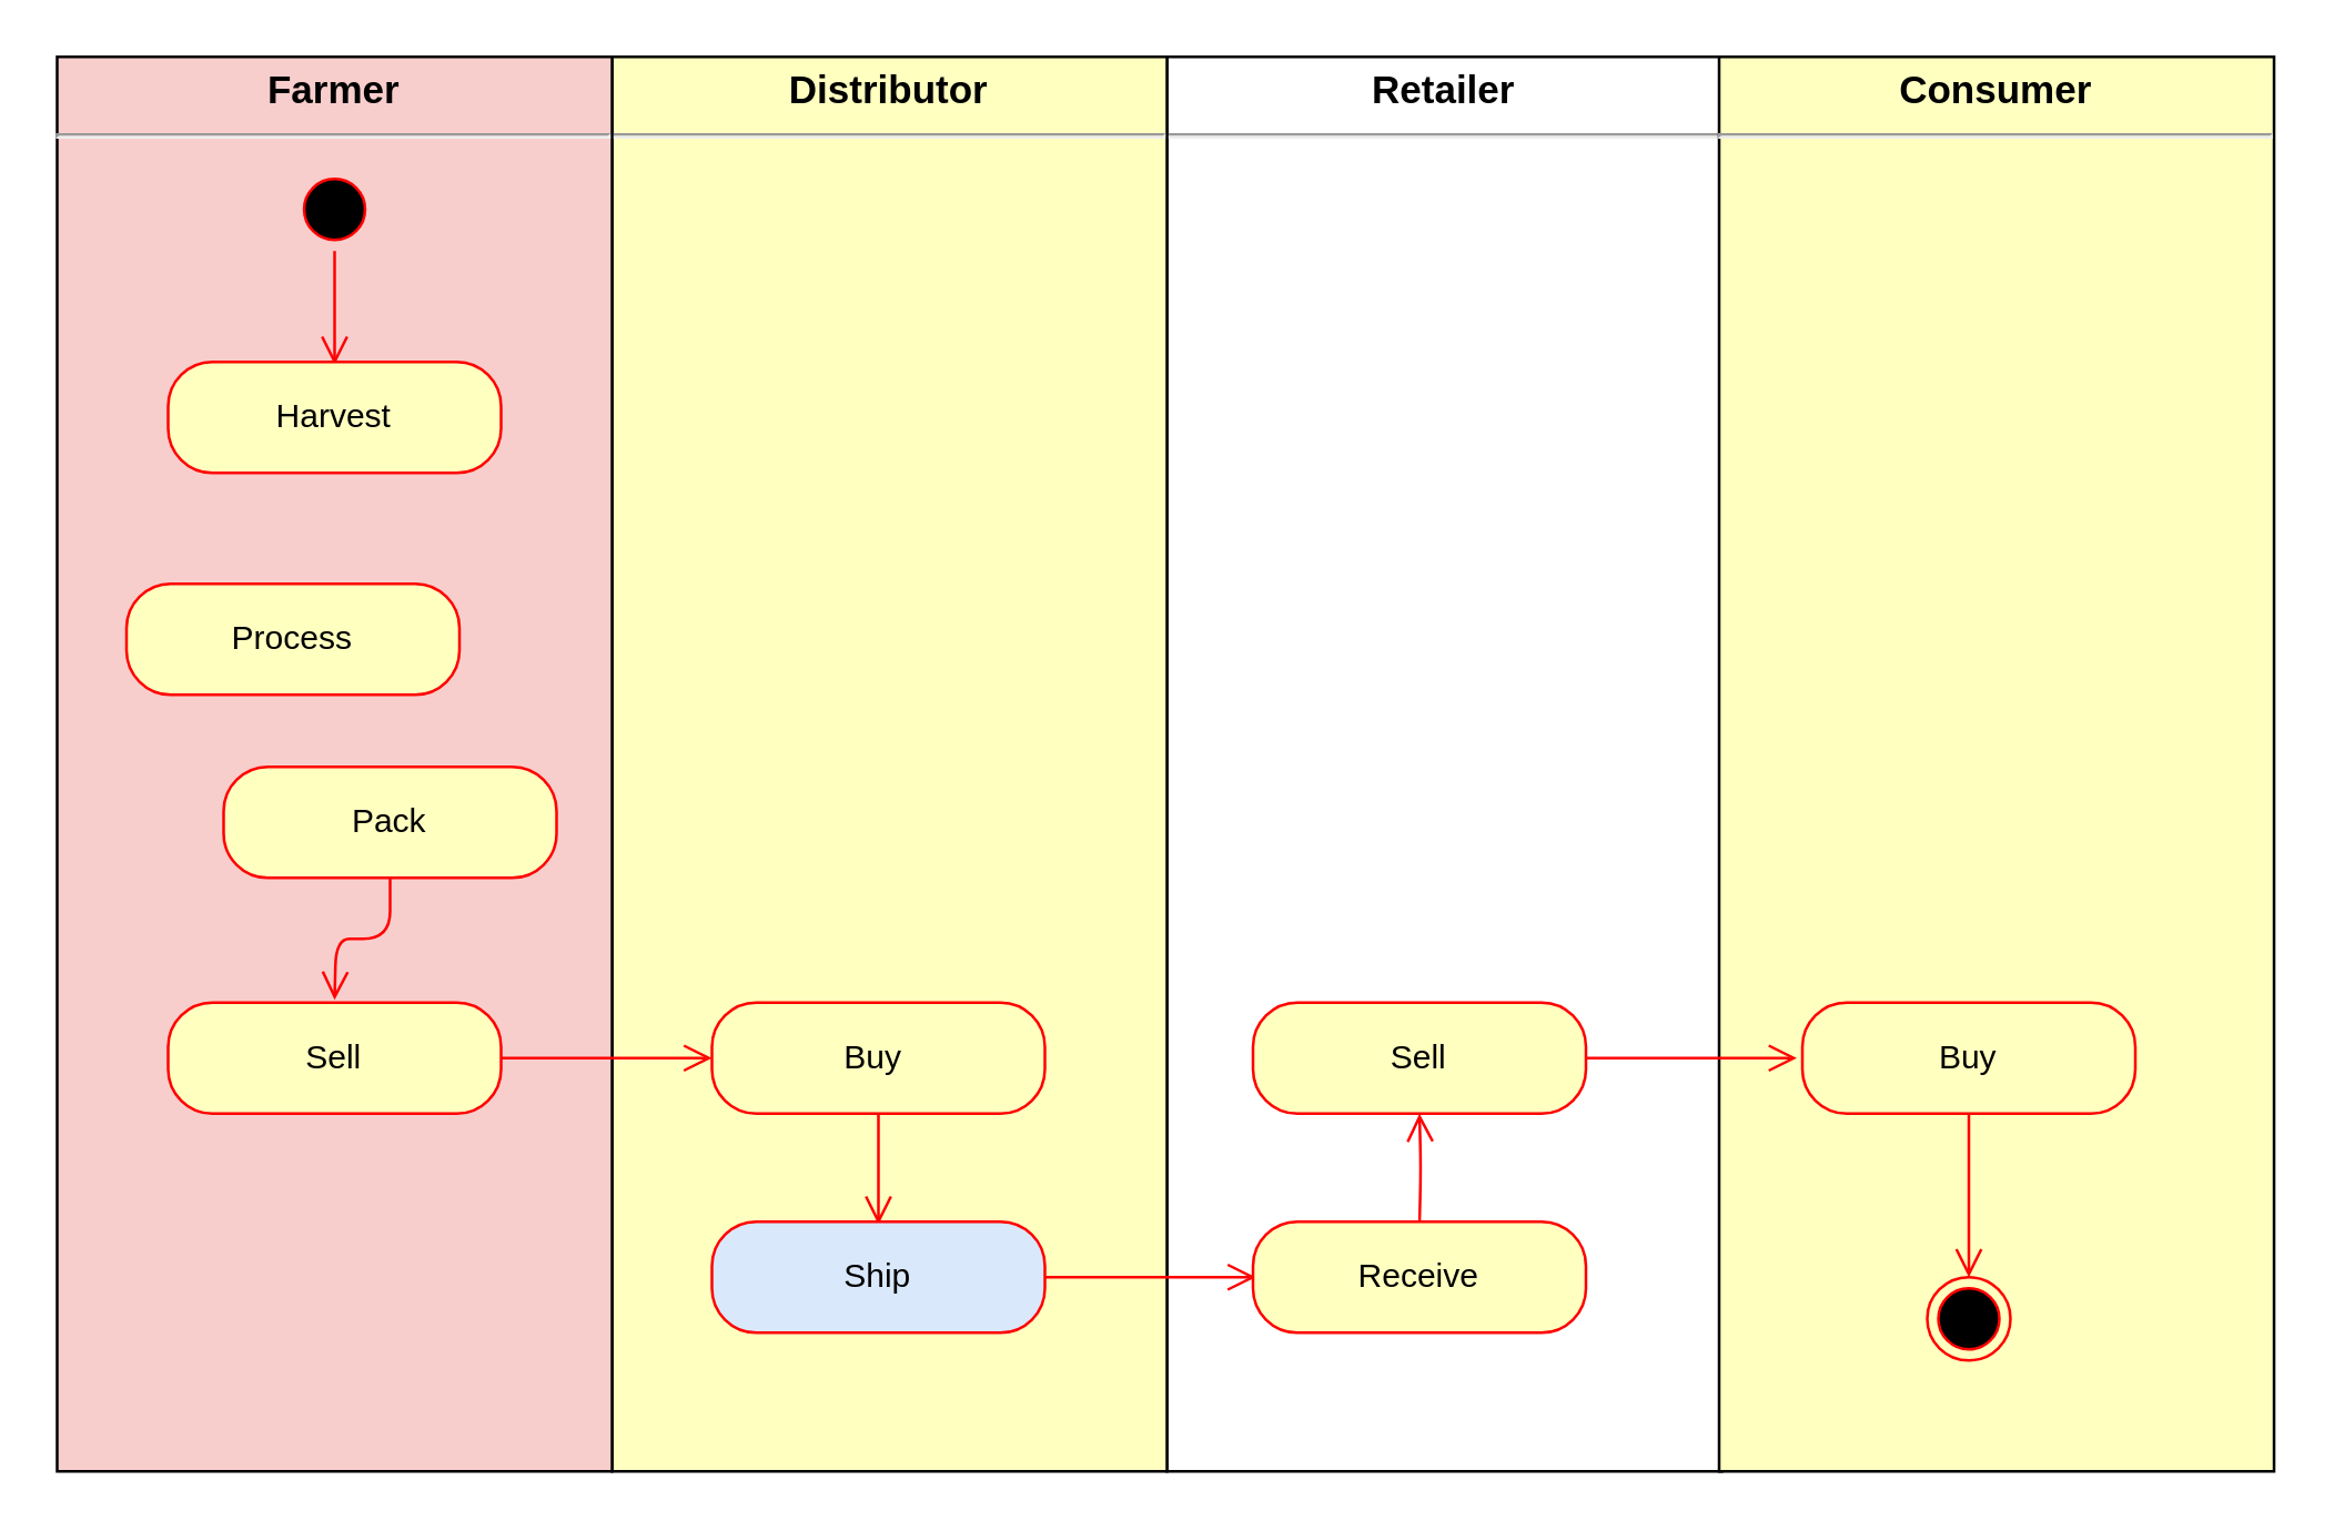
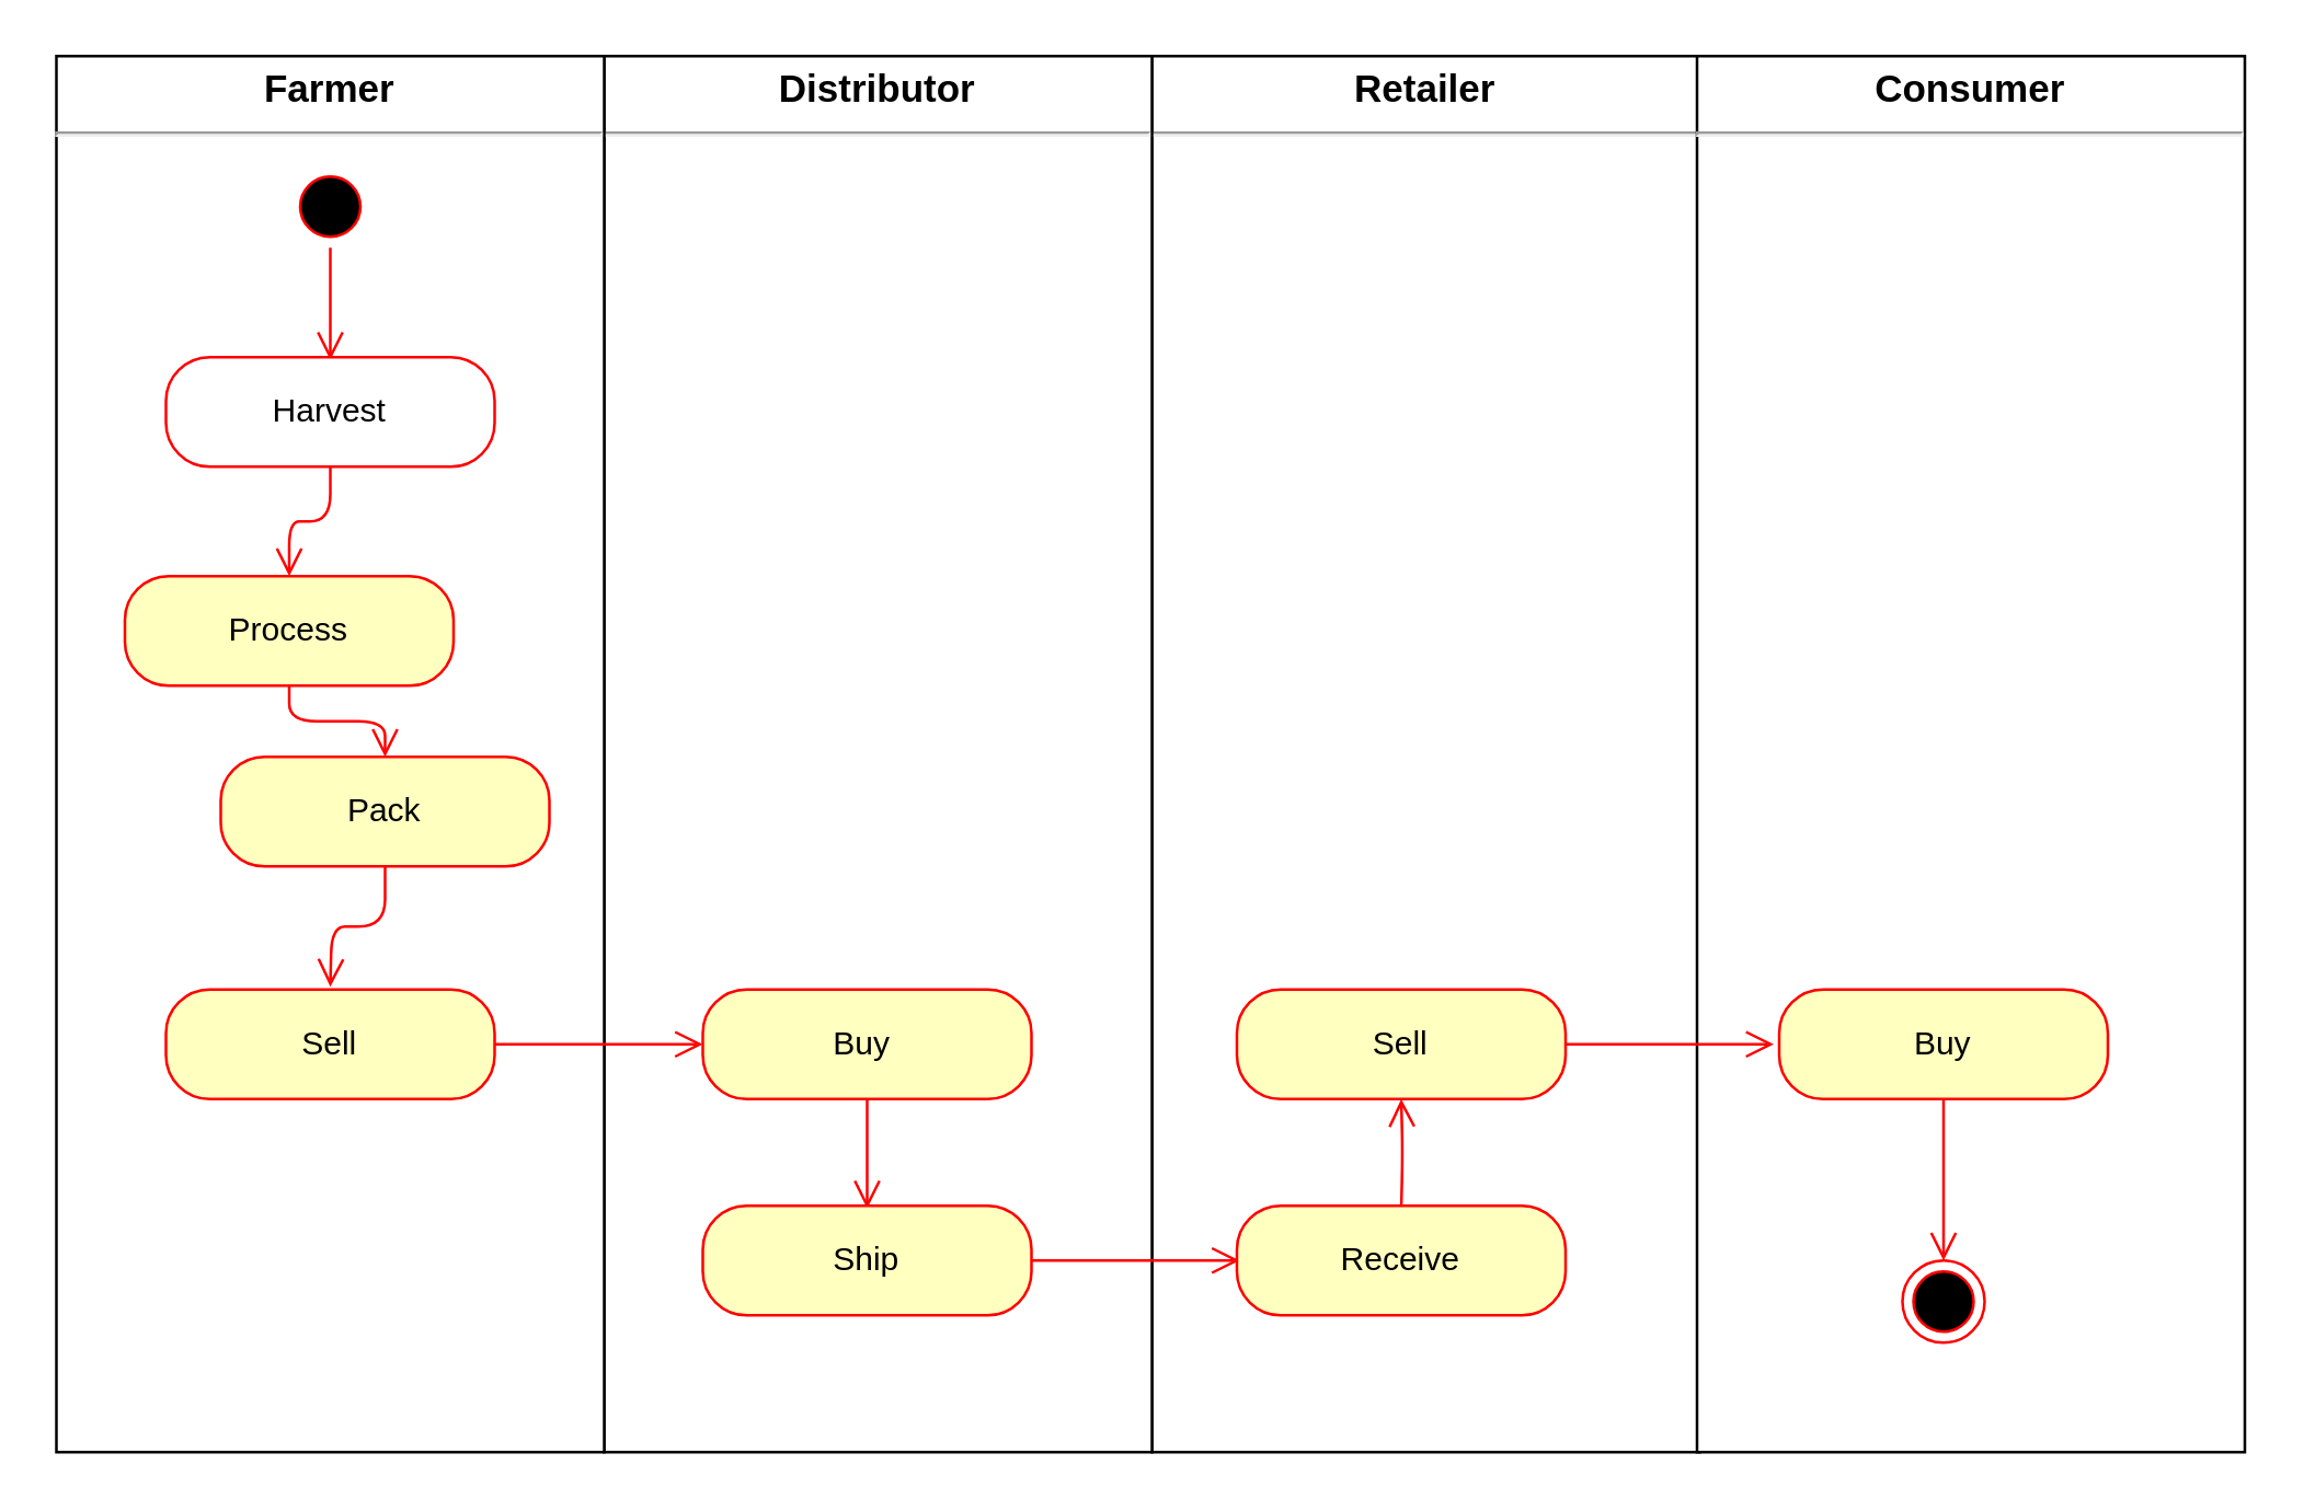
- <mxCell id="8" value="Harvest" style="rounded=1;whiteSpace=wrap;html=1;arcSize=40;fontColor=#000000;fillColor=#ffffc0;strokeColor=#ff0000;" vertex="1" parent="1"><mxGeometry x="60" y="130" width="120" height="40" as="geometry" /></mxCell>
+ <mxCell id="8" value="Harvest" style="rounded=1;whiteSpace=wrap;html=1;arcSize=40;fontColor=#000000;fillColor=#ffffff;strokeColor=#ff0000;" vertex="1" parent="1"><mxGeometry x="60" y="130" width="120" height="40" as="geometry" /></mxCell>
+ <mxCell id="9" value="" style="edgeStyle=orthogonalEdgeStyle;html=1;verticalAlign=bottom;endArrow=open;endSize=8;strokeColor=#ff0000;" edge="1" source="8" parent="1" target="10"><mxGeometry x="40" y="10" as="geometry"><mxPoint x="131" y="210" as="targetPoint" /></mxGeometry></mxCell>
+ <mxCell id="11" value="" style="edgeStyle=orthogonalEdgeStyle;html=1;verticalAlign=bottom;endArrow=open;endSize=8;strokeColor=#ff0000;" edge="1" source="10" parent="1" target="12"><mxGeometry x="40" y="10" as="geometry"><mxPoint x="131" y="286" as="targetPoint" /></mxGeometry></mxCell>
- <mxCell id="5" value="&lt;p style=&quot;margin: 4px 0px 0px ; text-align: center ; font-size: 14px&quot;&gt;&lt;b&gt;&lt;font style=&quot;font-size: 14px&quot;&gt;Farmer&lt;/font&gt;&lt;/b&gt;&lt;/p&gt;&lt;hr style=&quot;font-size: 14px&quot;&gt;&lt;p style=&quot;margin: 0px 0px 0px 8px ; font-size: 14px&quot;&gt;&lt;br&gt;&lt;/p&gt;" style="verticalAlign=top;align=left;overflow=fill;fontSize=12;fontFamily=Helvetica;html=1;fillColor=#f8cecc;" vertex="1" parent="1"><mxGeometry x="20" y="20" width="200" height="510" as="geometry" /></mxCell>
+ <mxCell id="5" value="&lt;p style=&quot;margin: 4px 0px 0px ; text-align: center ; font-size: 14px&quot;&gt;&lt;b&gt;&lt;font style=&quot;font-size: 14px&quot;&gt;Farmer&lt;/font&gt;&lt;/b&gt;&lt;/p&gt;&lt;hr style=&quot;font-size: 14px&quot;&gt;&lt;p style=&quot;margin: 0px 0px 0px 8px ; font-size: 14px&quot;&gt;&lt;br&gt;&lt;/p&gt;" style="verticalAlign=top;align=left;overflow=fill;fontSize=12;fontFamily=Helvetica;html=1;" vertex="1" parent="1"><mxGeometry x="20" y="20" width="200" height="510" as="geometry" /></mxCell>
- <mxCell id="4" value="&lt;p style=&quot;margin: 4px 0px 0px ; text-align: center ; font-size: 14px&quot;&gt;&lt;b&gt;Distributor&lt;/b&gt;&lt;/p&gt;&lt;hr style=&quot;font-size: 14px&quot;&gt;&lt;p style=&quot;margin: 0px 0px 0px 8px ; font-size: 14px&quot;&gt;&lt;br&gt;&lt;/p&gt;" style="verticalAlign=top;align=left;overflow=fill;fontSize=12;fontFamily=Helvetica;html=1;fillColor=#ffffc0;" vertex="1" parent="1"><mxGeometry x="220" y="20" width="200" height="510" as="geometry" /></mxCell>
+ <mxCell id="4" value="&lt;p style=&quot;margin: 4px 0px 0px ; text-align: center ; font-size: 14px&quot;&gt;&lt;b&gt;Distributor&lt;/b&gt;&lt;/p&gt;&lt;hr style=&quot;font-size: 14px&quot;&gt;&lt;p style=&quot;margin: 0px 0px 0px 8px ; font-size: 14px&quot;&gt;&lt;br&gt;&lt;/p&gt;" style="verticalAlign=top;align=left;overflow=fill;fontSize=12;fontFamily=Helvetica;html=1;" vertex="1" parent="1"><mxGeometry x="220" y="20" width="200" height="510" as="geometry" /></mxCell>
- <mxCell id="3" value="&lt;p style=&quot;margin: 4px 0px 0px ; text-align: center ; font-size: 14px&quot;&gt;&lt;b&gt;Consumer&lt;/b&gt;&lt;/p&gt;&lt;hr style=&quot;font-size: 14px&quot;&gt;&lt;p style=&quot;margin: 0px 0px 0px 8px ; font-size: 14px&quot;&gt;&lt;br&gt;&lt;/p&gt;" style="verticalAlign=top;align=left;overflow=fill;fontSize=12;fontFamily=Helvetica;html=1;fillColor=#ffffc0;" vertex="1" parent="1"><mxGeometry x="619" y="20" width="200" height="510" as="geometry" /></mxCell>
+ <mxCell id="3" value="&lt;p style=&quot;margin: 4px 0px 0px ; text-align: center ; font-size: 14px&quot;&gt;&lt;b&gt;Consumer&lt;/b&gt;&lt;/p&gt;&lt;hr style=&quot;font-size: 14px&quot;&gt;&lt;p style=&quot;margin: 0px 0px 0px 8px ; font-size: 14px&quot;&gt;&lt;br&gt;&lt;/p&gt;" style="verticalAlign=top;align=left;overflow=fill;fontSize=12;fontFamily=Helvetica;html=1;" vertex="1" parent="1"><mxGeometry x="619" y="20" width="200" height="510" as="geometry" /></mxCell>
- <mxCell id="18" value="Ship" style="rounded=1;whiteSpace=wrap;html=1;arcSize=40;fontColor=#000000;fillColor=#dae8fc;strokeColor=#ff0000;" vertex="1" parent="1"><mxGeometry x="256" y="440" width="120" height="40" as="geometry" /></mxCell>
+ <mxCell id="18" value="Ship" style="rounded=1;whiteSpace=wrap;html=1;arcSize=40;fontColor=#000000;fillColor=#ffffc0;strokeColor=#ff0000;" vertex="1" parent="1"><mxGeometry x="256" y="440" width="120" height="40" as="geometry" /></mxCell>
